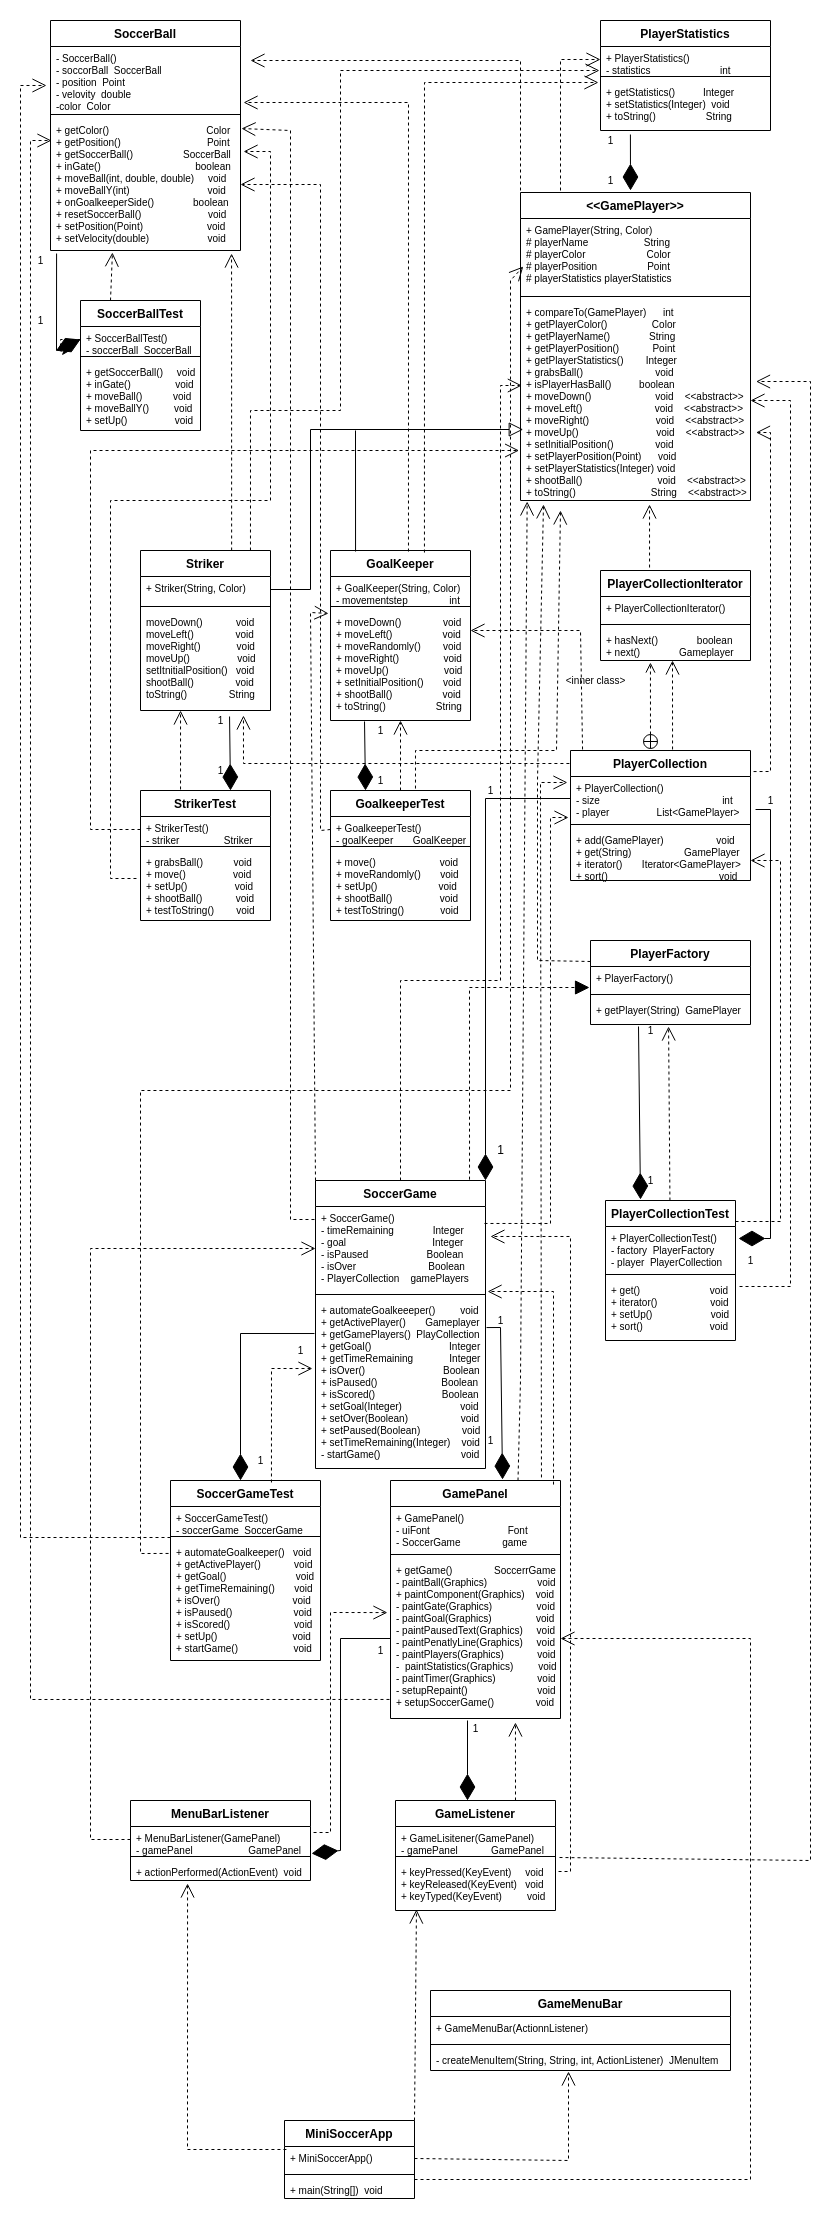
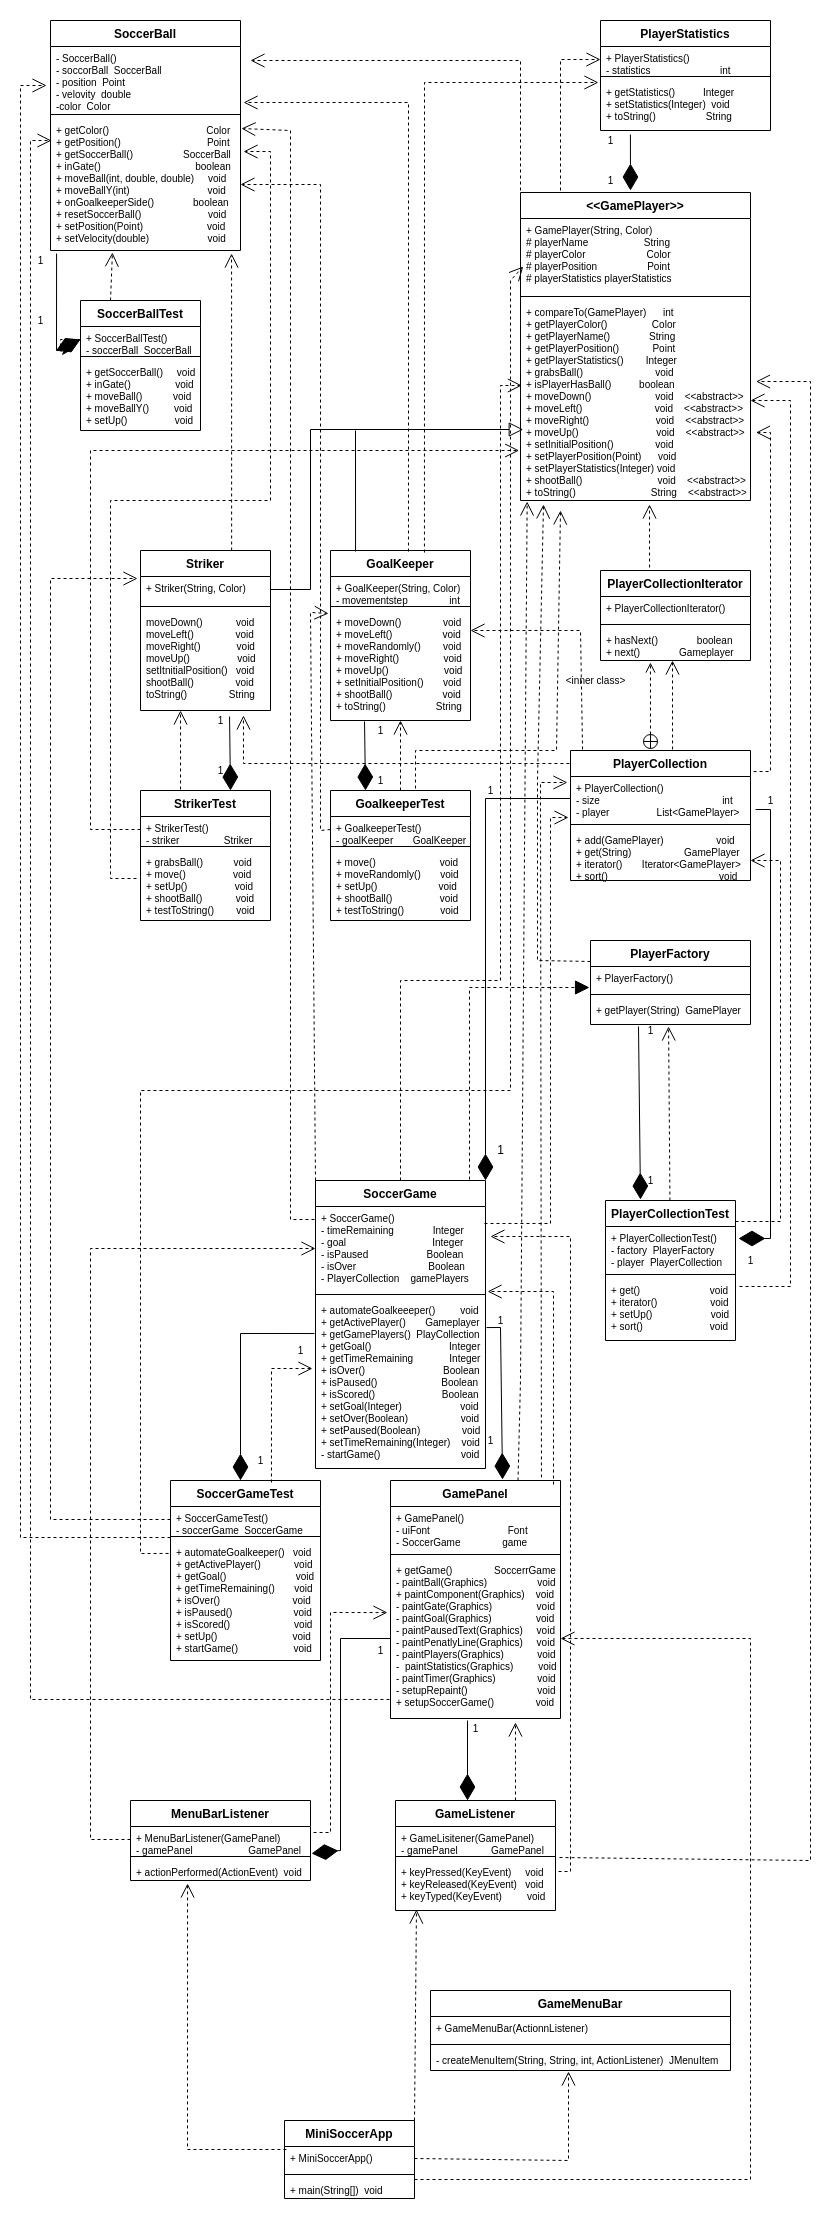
- <mxCell id="149" value="" style="endArrow=open;endFill=1;endSize=12;html=1;rounded=0;dashed=1;fontSize=10;exitX=0.846;exitY=0;exitDx=0;exitDy=0;exitPerimeter=0;entryX=-0.006;entryY=0.923;entryDx=0;entryDy=0;entryPerimeter=0;" parent="1" source="24" target="82" edge="1"><mxGeometry width="160" relative="1" as="geometry"><mxPoint x="310" y="630" as="sourcePoint" /><mxPoint x="400" y="300" as="targetPoint" /><Array as="points"><mxPoint x="250" y="410" /><mxPoint x="340" y="410" /><mxPoint x="340" y="70" /></Array></mxGeometry></mxCell>
+ <mxCell id="101" value="" style="endArrow=open;endFill=1;endSize=12;html=1;rounded=0;dashed=1;fontSize=10;exitX=0;exitY=0.5;exitDx=0;exitDy=0;entryX=-0.023;entryY=0.077;entryDx=0;entryDy=0;entryPerimeter=0;" parent="1" source="33" target="25" edge="1"><mxGeometry width="160" relative="1" as="geometry"><mxPoint x="160" y="1519" as="sourcePoint" /><mxPoint x="80" y="580" as="targetPoint" /><Array as="points"><mxPoint x="50" y="1519" /><mxPoint x="50" y="578" /></Array></mxGeometry></mxCell>
